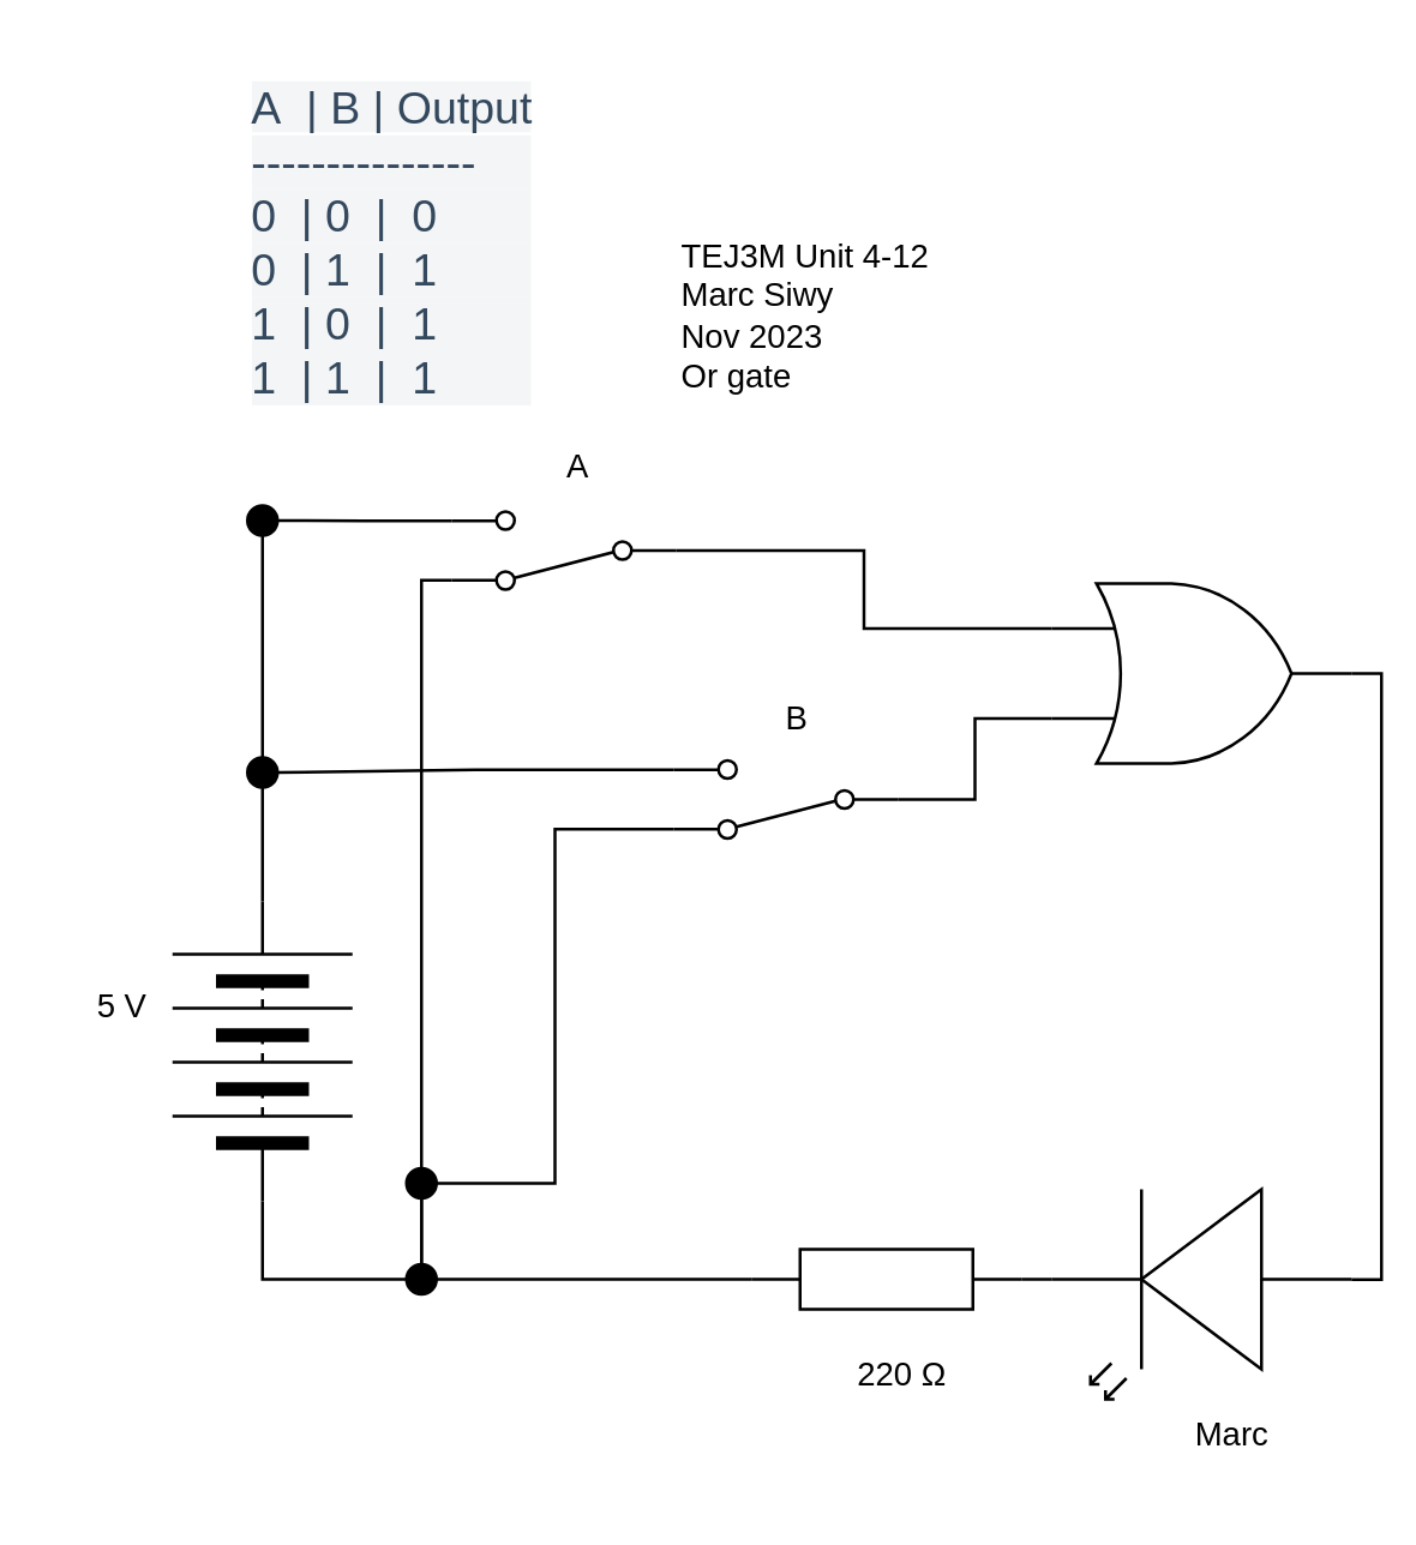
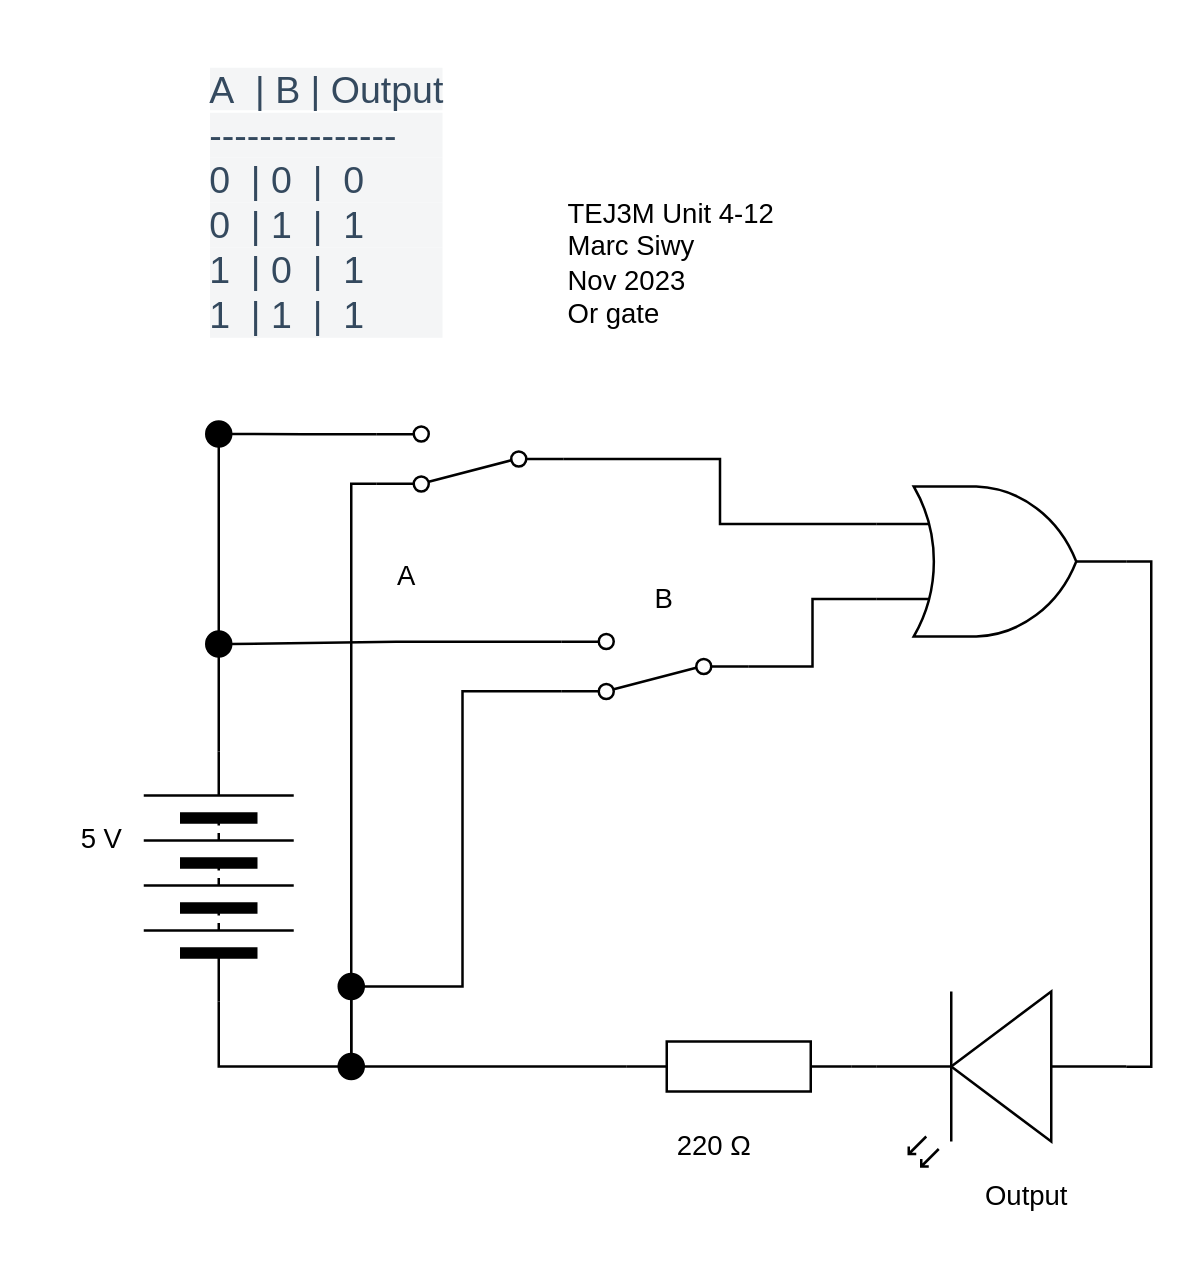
- <mxCell id="8" value="A" style="text;html=1;align=center;verticalAlign=middle;resizable=0;points=[];autosize=1;strokeColor=none;fillColor=none;fontSize=11;fontFamily=Helvetica;fontColor=default;" parent="1" vertex="1"><mxGeometry x="177" y="140" width="30" height="30" as="geometry" /></mxCell>
+ <mxCell id="8" value="A" style="text;html=1;align=center;verticalAlign=middle;resizable=0;points=[];autosize=1;strokeColor=none;fillColor=none;fontSize=11;fontFamily=Helvetica;fontColor=default;" parent="1" vertex="1"><mxGeometry x="147" y="215" width="30" height="30" as="geometry" /></mxCell>
- <mxCell id="5" value="220&amp;nbsp;Ω" style="text;html=1;align=center;verticalAlign=middle;resizable=0;points=[];autosize=1;strokeColor=none;fillColor=none;fontSize=11;fontFamily=Helvetica;fontColor=default;" parent="1" vertex="1"><mxGeometry x="275" y="443" width="50" height="30" as="geometry" /></mxCell>
+ <mxCell id="5" value="220&amp;nbsp;Ω" style="text;html=1;align=center;verticalAlign=middle;resizable=0;points=[];autosize=1;strokeColor=none;fillColor=none;fontSize=11;fontFamily=Helvetica;fontColor=default;" parent="1" vertex="1"><mxGeometry x="260" y="443" width="50" height="30" as="geometry" /></mxCell>
- <mxCell id="9" value="Marc" style="text;html=1;align=center;verticalAlign=middle;resizable=0;points=[];autosize=1;strokeColor=none;fillColor=none;fontSize=11;fontFamily=Helvetica;fontColor=default;" parent="1" vertex="1"><mxGeometry x="380" y="463" width="60" height="30" as="geometry" /></mxCell>
+ <mxCell id="9" value="Output" style="text;html=1;align=center;verticalAlign=middle;resizable=0;points=[];autosize=1;strokeColor=none;fillColor=none;fontSize=11;fontFamily=Helvetica;fontColor=default;" parent="1" vertex="1"><mxGeometry x="380" y="463" width="60" height="30" as="geometry" /></mxCell>
